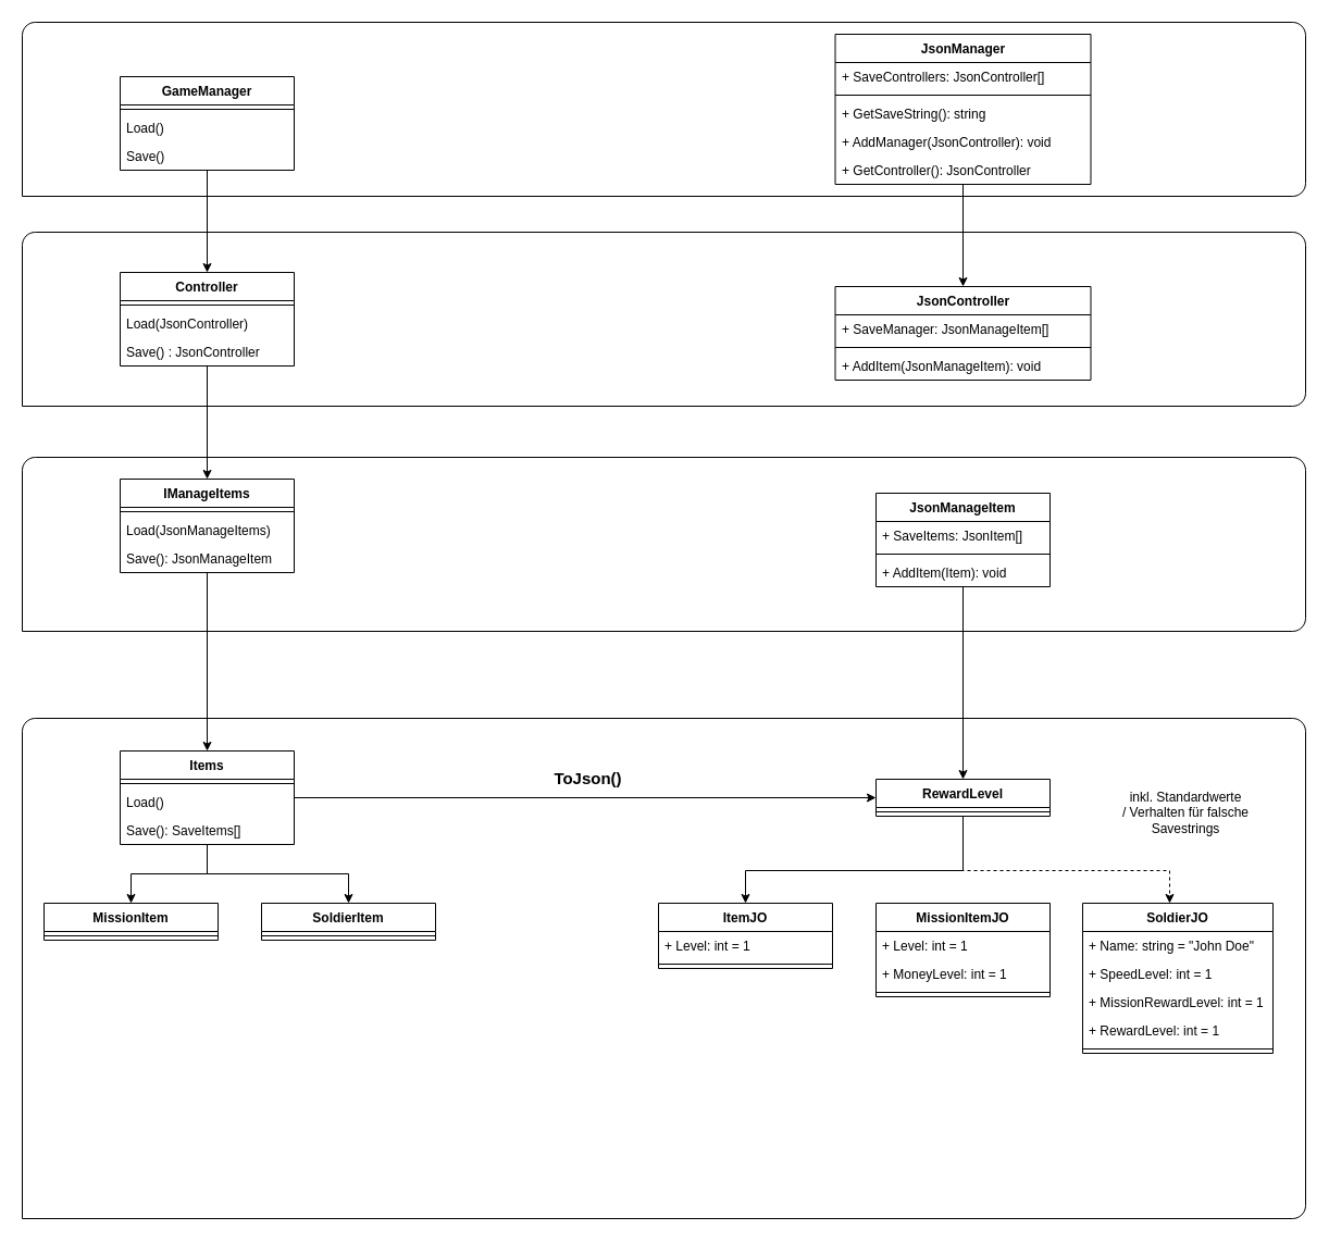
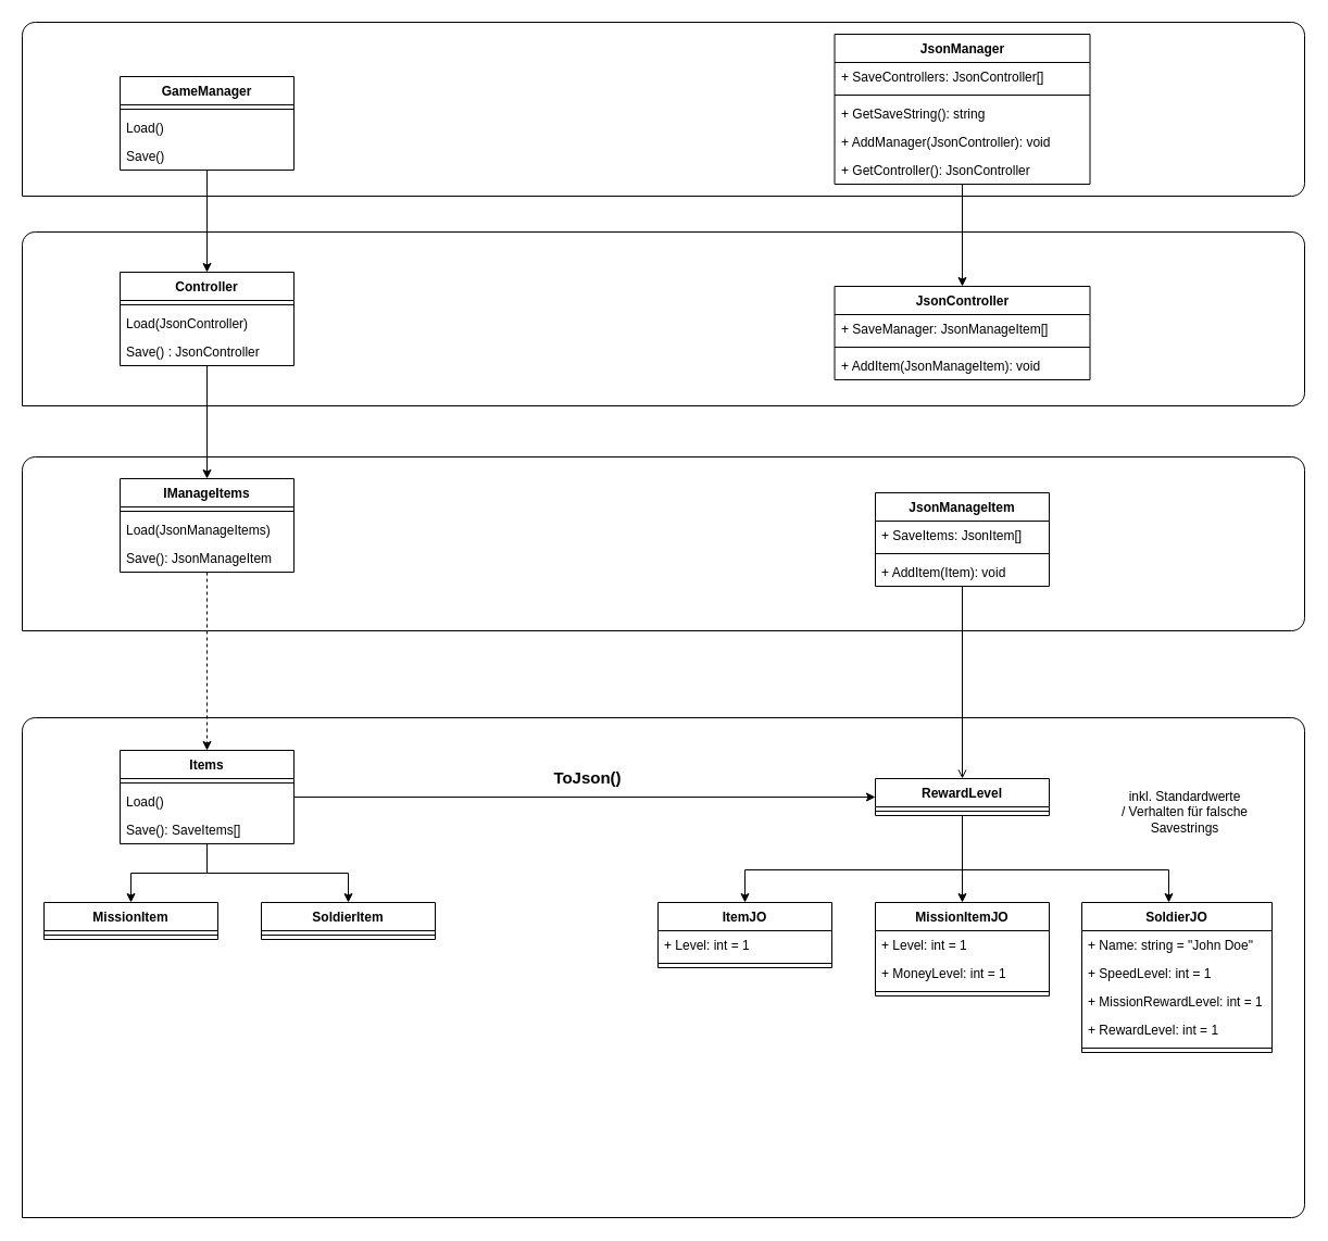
- <mxCell id="29" style="edgeStyle=orthogonalEdgeStyle;rounded=0;orthogonalLoop=1;jettySize=auto;html=1;" parent="1" source="30" target="42" edge="1"><mxGeometry relative="1" as="geometry" /></mxCell>
+ <mxCell id="29" style="edgeStyle=orthogonalEdgeStyle;rounded=0;orthogonalLoop=1;jettySize=auto;html=1;dashed=1;" parent="1" source="30" target="42" edge="1"><mxGeometry relative="1" as="geometry" /></mxCell>
- <mxCell id="50" style="edgeStyle=orthogonalEdgeStyle;rounded=0;orthogonalLoop=1;jettySize=auto;html=1;" parent="1" source="51" target="37" edge="1"><mxGeometry relative="1" as="geometry" /></mxCell>
+ <mxCell id="50" style="edgeStyle=orthogonalEdgeStyle;rounded=0;orthogonalLoop=1;jettySize=auto;html=1;endArrow=open;" parent="1" source="51" target="37" edge="1"><mxGeometry relative="1" as="geometry" /></mxCell>
- <mxCell id="36" style="edgeStyle=orthogonalEdgeStyle;rounded=0;orthogonalLoop=1;jettySize=auto;html=1;dashed=1;" parent="1" source="37" target="18" edge="1"><mxGeometry relative="1" as="geometry"><Array as="points"><mxPoint x="885" y="800" /><mxPoint x="1075" y="800" /></Array></mxGeometry></mxCell>
+ <mxCell id="36" style="edgeStyle=orthogonalEdgeStyle;rounded=0;orthogonalLoop=1;jettySize=auto;html=1;" parent="1" source="37" target="18" edge="1"><mxGeometry relative="1" as="geometry"><Array as="points"><mxPoint x="885" y="800" /><mxPoint x="1075" y="800" /></Array></mxGeometry></mxCell>
+ <mxCell id="35" style="edgeStyle=orthogonalEdgeStyle;rounded=0;orthogonalLoop=1;jettySize=auto;html=1;" parent="1" source="37" target="14" edge="1"><mxGeometry relative="1" as="geometry" /></mxCell>
